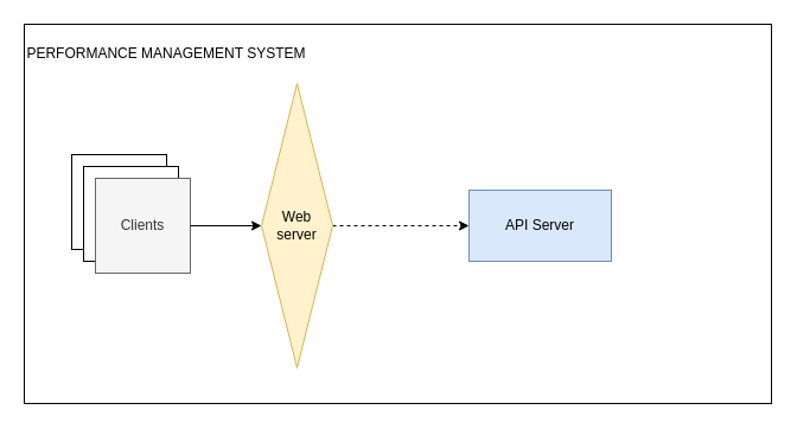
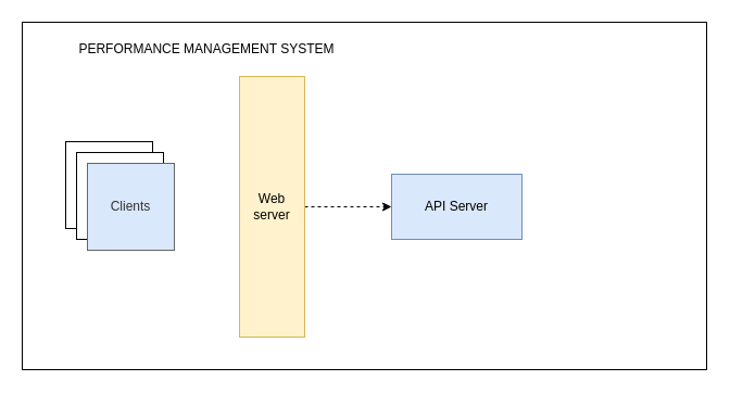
- <mxCell id="3" value="PERFORMANCE MANAGEMENT SYSTEM" style="text;html=1;strokeColor=none;fillColor=none;align=center;verticalAlign=middle;whiteSpace=wrap;rounded=0;" vertex="1" parent="1"><mxGeometry x="20" y="30" width="240" height="30" as="geometry" /></mxCell>
+ <mxCell id="3" value="PERFORMANCE MANAGEMENT SYSTEM" style="text;html=1;strokeColor=none;fillColor=none;align=center;verticalAlign=middle;whiteSpace=wrap;rounded=0;" vertex="1" parent="1"><mxGeometry x="70" y="30" width="240" height="30" as="geometry" /></mxCell>
- <mxCell id="8" value="Clients" style="whiteSpace=wrap;html=1;aspect=fixed;fillColor=#f5f5f5;fontColor=#333333;strokeColor=#666666;" vertex="1" parent="5"><mxGeometry x="20" y="20" width="80" height="80" as="geometry" /></mxCell>
+ <mxCell id="8" value="Clients" style="whiteSpace=wrap;html=1;aspect=fixed;fillColor=#dae8fc;fontColor=#333333;strokeColor=#666666;" vertex="1" parent="5"><mxGeometry x="20" y="20" width="80" height="80" as="geometry" /></mxCell>
- <mxCell id="12" style="edgeStyle=orthogonalEdgeStyle;rounded=0;orthogonalLoop=1;jettySize=auto;html=1;exitX=1;exitY=0.5;exitDx=0;exitDy=0;entryX=0;entryY=0.5;entryDx=0;entryDy=0;" edge="1" parent="1" source="8" target="10"><mxGeometry relative="1" as="geometry" /></mxCell>
- <mxCell id="10" value="&lt;div&gt;Web&lt;/div&gt;&lt;div&gt;server&lt;br&gt;&lt;/div&gt;" style="rhombus;whiteSpace=wrap;html=1;fillColor=#fff2cc;strokeColor=#d6b656;" vertex="1" parent="1"><mxGeometry x="220" y="70" width="60" height="240" as="geometry" /></mxCell>
+ <mxCell id="10" value="&lt;div&gt;Web&lt;/div&gt;&lt;div&gt;server&lt;br&gt;&lt;/div&gt;" style="rounded=0;whiteSpace=wrap;html=1;fillColor=#fff2cc;strokeColor=#d6b656;" vertex="1" parent="1"><mxGeometry x="220" y="70" width="60" height="240" as="geometry" /></mxCell>
- <mxCell id="11" value="API Server" style="rounded=0;whiteSpace=wrap;html=1;fillColor=#dae8fc;strokeColor=#6c8ebf;" vertex="1" parent="1"><mxGeometry x="395" y="160" width="120" height="60" as="geometry" /></mxCell>
+ <mxCell id="11" value="API Server" style="rounded=0;whiteSpace=wrap;html=1;fillColor=#dae8fc;strokeColor=#6c8ebf;" vertex="1" parent="1"><mxGeometry x="360" y="160" width="120" height="60" as="geometry" /></mxCell>
